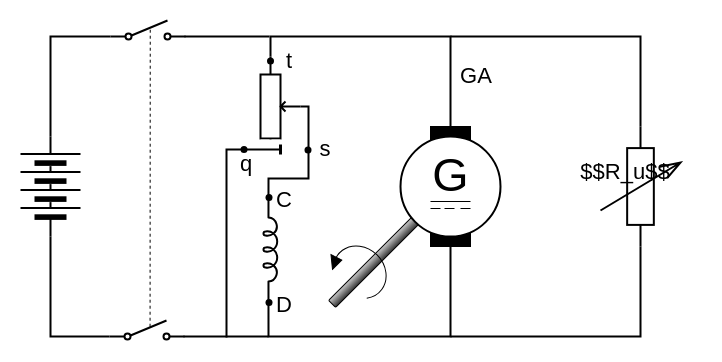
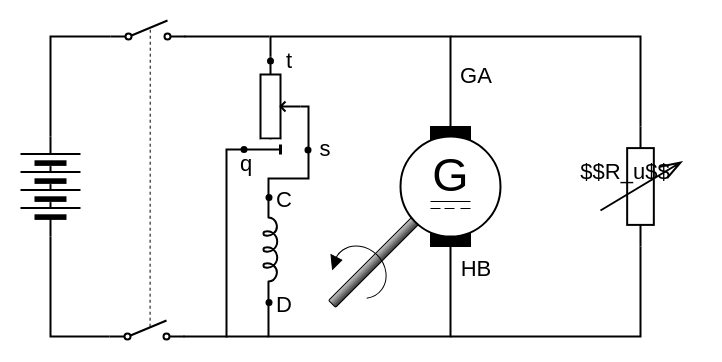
+ <mxCell id="42" value="&lt;font style=&quot;font-size: 22px;&quot;&gt;HB&lt;/font&gt;" style="text;html=1;align=center;verticalAlign=middle;whiteSpace=wrap;rounded=0;" vertex="1" parent="1"><mxGeometry x="460" y="254" width="32" height="30" as="geometry" /></mxCell>
